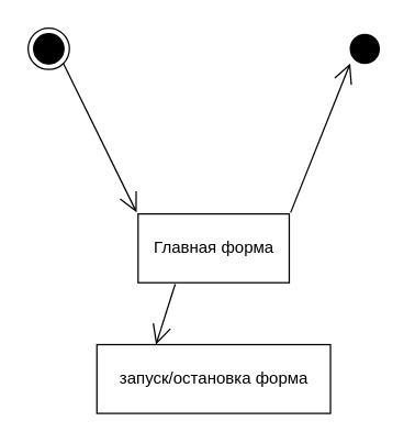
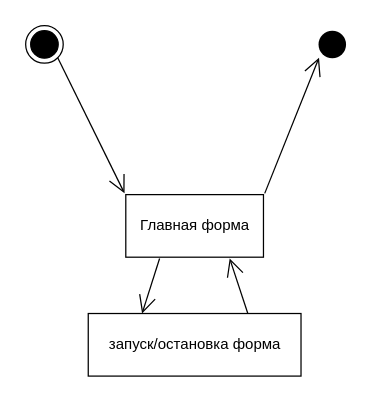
+ <mxCell id="8" value="" style="endArrow=open;endFill=1;endSize=12;html=1;exitX=0.75;exitY=0;exitDx=0;exitDy=0;entryX=0.75;entryY=1;entryDx=0;entryDy=0;" edge="1" parent="1" source="5" target="4"><mxGeometry width="160" relative="1" as="geometry"><mxPoint x="0" y="400" as="sourcePoint" /><mxPoint x="175" y="159" as="targetPoint" /></mxGeometry></mxCell>
